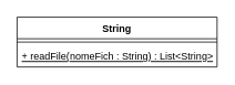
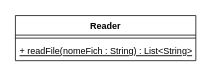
- <mxCell id="2" value="String" style="swimlane;fontStyle=1;align=center;verticalAlign=top;childLayout=stackLayout;horizontal=1;startSize=26;horizontalStack=0;resizeParent=1;resizeParentMax=0;resizeLast=0;collapsible=1;marginBottom=0;fontFamily=Helvetica;html=0;" vertex="1" parent="1"><mxGeometry x="20" y="20" width="240" height="60" as="geometry" /></mxCell>
+ <mxCell id="2" value="Reader" style="swimlane;fontStyle=1;align=center;verticalAlign=top;childLayout=stackLayout;horizontal=1;startSize=26;horizontalStack=0;resizeParent=1;resizeParentMax=0;resizeLast=0;collapsible=1;marginBottom=0;fontFamily=Helvetica;html=0;" vertex="1" parent="1"><mxGeometry x="20" y="20" width="240" height="60" as="geometry" /></mxCell>
